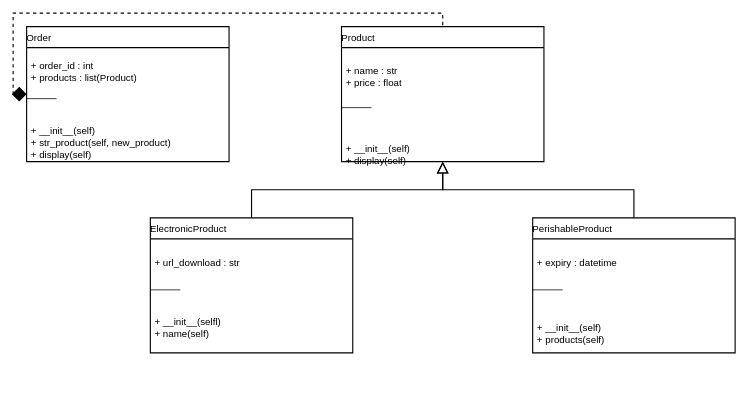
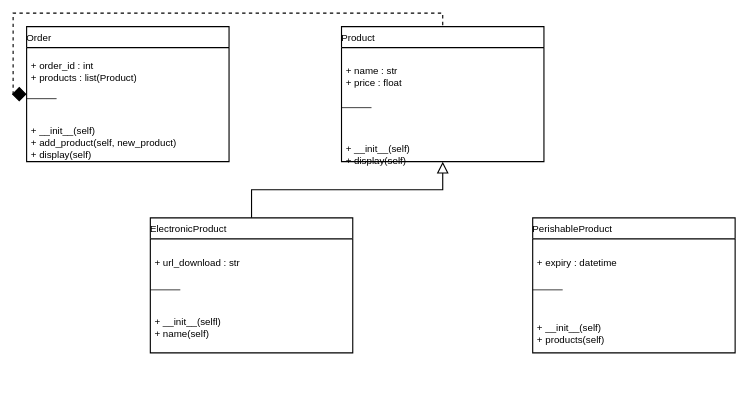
- <mxCell id="9" value="+ __init__(self)&#10;+ str_product(self, new_product)&#10;+ display(self)" style="part=1;html=1;resizeHeight=0;strokeColor=none;fillColor=none;align=left;verticalAlign=middle;spacingLeft=4;spacingRight=4;overflow=hidden;rotatable=0;points=[[0,0.5],[1,0.5]];portConstraint=eastwest;swimlaneFillColor=#ffffff;strokeOpacity=100;whiteSpace=wrap;fontSize=13;fontColor=default;" vertex="1" parent="6"><mxGeometry y="100" width="270" height="110.5" as="geometry" /></mxCell>
+ <mxCell id="9" value="+ __init__(self)&#10;+ add_product(self, new_product)&#10;+ display(self)" style="part=1;html=1;resizeHeight=0;strokeColor=none;fillColor=none;align=left;verticalAlign=middle;spacingLeft=4;spacingRight=4;overflow=hidden;rotatable=0;points=[[0,0.5],[1,0.5]];portConstraint=eastwest;swimlaneFillColor=#ffffff;strokeOpacity=100;whiteSpace=wrap;fontSize=13;fontColor=default;" vertex="1" parent="6"><mxGeometry y="100" width="270" height="110.5" as="geometry" /></mxCell>
- <mxCell id="20" value="" style="html=1;jettySize=18;whiteSpace=wrap;fontSize=13;strokeWidth=1.5;rounded=1;arcSize=0;edgeStyle=orthogonalEdgeStyle;startArrow=none;endArrow=block;endFill=0;endSize=12;exitX=0.5;exitY=0;exitPerimeter=0;entryX=0.5;entryY=1;entryPerimeter=0;" edge="1" parent="1" source="15" target="2"><mxGeometry width="100" height="100" relative="1" as="geometry"><Array as="points" /></mxGeometry></mxCell>
